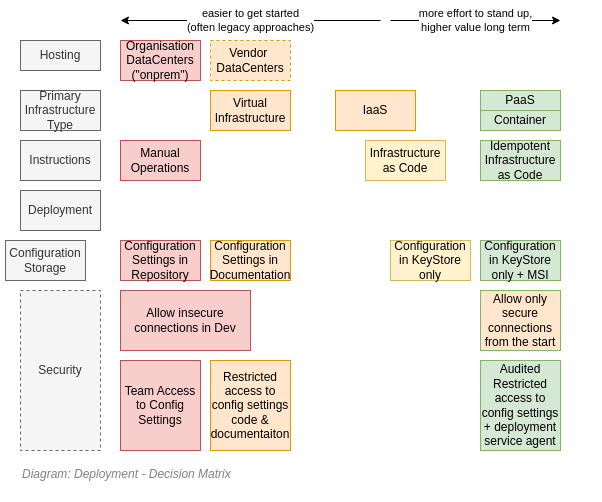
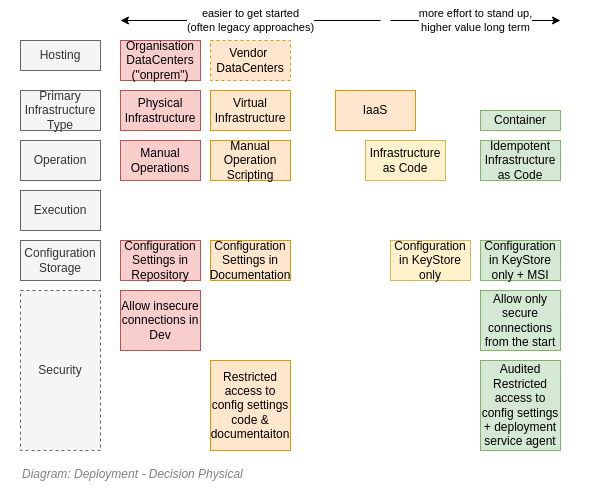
- <mxCell id="20" value="PaaS" style="rounded=0;whiteSpace=wrap;html=1;fillColor=#d5e8d4;strokeColor=#82b366;" vertex="1" parent="1"><mxGeometry x="480" y="90" width="80" height="20" as="geometry" /></mxCell>
+ <mxCell id="16" value="Physical&lt;br&gt;Infrastructure" style="rounded=0;whiteSpace=wrap;html=1;fillColor=#f8cecc;strokeColor=#b85450;" vertex="1" parent="1"><mxGeometry x="120" y="90" width="80" height="40" as="geometry" /></mxCell>
- <mxCell id="11" value="Instructions" style="rounded=0;whiteSpace=wrap;html=1;fillColor=#f5f5f5;fontColor=#333333;strokeColor=#666666;" vertex="1" parent="1"><mxGeometry x="20" y="140" width="80" height="40" as="geometry" /></mxCell>
+ <mxCell id="11" value="Operation" style="rounded=0;whiteSpace=wrap;html=1;fillColor=#f5f5f5;fontColor=#333333;strokeColor=#666666;" vertex="1" parent="1"><mxGeometry x="20" y="140" width="80" height="40" as="geometry" /></mxCell>
+ <mxCell id="3" value="Manual Operation Scripting" style="rounded=0;whiteSpace=wrap;html=1;fillColor=#ffe6cc;strokeColor=#d79b00;" vertex="1" parent="1"><mxGeometry x="210" y="140" width="80" height="40" as="geometry" /></mxCell>
- <mxCell id="14" value="Deployment" style="rounded=0;whiteSpace=wrap;html=1;fillColor=#f5f5f5;fontColor=#333333;strokeColor=#666666;" vertex="1" parent="1"><mxGeometry x="20" y="190" width="80" height="40" as="geometry" /></mxCell>
+ <mxCell id="14" value="Execution" style="rounded=0;whiteSpace=wrap;html=1;fillColor=#f5f5f5;fontColor=#333333;strokeColor=#666666;" vertex="1" parent="1"><mxGeometry x="20" y="190" width="80" height="40" as="geometry" /></mxCell>
- <mxCell id="12" value="Configuration&lt;br&gt;Storage" style="rounded=0;whiteSpace=wrap;html=1;fillColor=#f5f5f5;fontColor=#333333;strokeColor=#666666;" vertex="1" parent="1"><mxGeometry x="5" y="240" width="80" height="40" as="geometry" /></mxCell>
+ <mxCell id="12" value="Configuration&lt;br&gt;Storage" style="rounded=0;whiteSpace=wrap;html=1;fillColor=#f5f5f5;fontColor=#333333;strokeColor=#666666;" vertex="1" parent="1"><mxGeometry x="20" y="240" width="80" height="40" as="geometry" /></mxCell>
- <mxCell id="22" value="Allow insecure connections in Dev" style="rounded=0;whiteSpace=wrap;html=1;fillColor=#f8cecc;strokeColor=#b85450;" vertex="1" parent="1"><mxGeometry x="120" y="290" width="130" height="60" as="geometry" /></mxCell>
+ <mxCell id="22" value="Allow insecure connections in Dev" style="rounded=0;whiteSpace=wrap;html=1;fillColor=#f8cecc;strokeColor=#b85450;" vertex="1" parent="1"><mxGeometry x="120" y="290" width="80" height="60" as="geometry" /></mxCell>
- <mxCell id="23" value="Allow only secure connections from the start" style="rounded=0;whiteSpace=wrap;html=1;fillColor=#ffe6cc;strokeColor=#82b366;" vertex="1" parent="1"><mxGeometry x="480" y="290" width="80" height="60" as="geometry" /></mxCell>
+ <mxCell id="23" value="Allow only secure connections from the start" style="rounded=0;whiteSpace=wrap;html=1;fillColor=#d5e8d4;strokeColor=#82b366;" vertex="1" parent="1"><mxGeometry x="480" y="290" width="80" height="60" as="geometry" /></mxCell>
- <mxCell id="9" value="Team Access to Config Settings" style="rounded=0;whiteSpace=wrap;html=1;fillColor=#f8cecc;strokeColor=#b85450;" vertex="1" parent="1"><mxGeometry x="120" y="360" width="80" height="90" as="geometry" /></mxCell>
- <mxCell id="21" value="&lt;font style=&quot;font-size: 12px&quot;&gt;Diagram: Deployment - Decision Matrix&lt;/font&gt;" style="text;strokeColor=none;fillColor=none;html=1;fontSize=24;fontStyle=2;verticalAlign=middle;align=left;shadow=0;glass=0;comic=0;opacity=30;fontColor=#808080;" vertex="1" parent="1"><mxGeometry x="20" y="460" width="560" height="20" as="geometry" /></mxCell>
+ <mxCell id="21" value="&lt;font style=&quot;font-size: 12px&quot;&gt;Diagram: Deployment - Decision Physical&lt;/font&gt;" style="text;strokeColor=none;fillColor=none;html=1;fontSize=24;fontStyle=2;verticalAlign=middle;align=left;shadow=0;glass=0;comic=0;opacity=30;fontColor=#808080;" vertex="1" parent="1"><mxGeometry x="20" y="460" width="560" height="20" as="geometry" /></mxCell>
